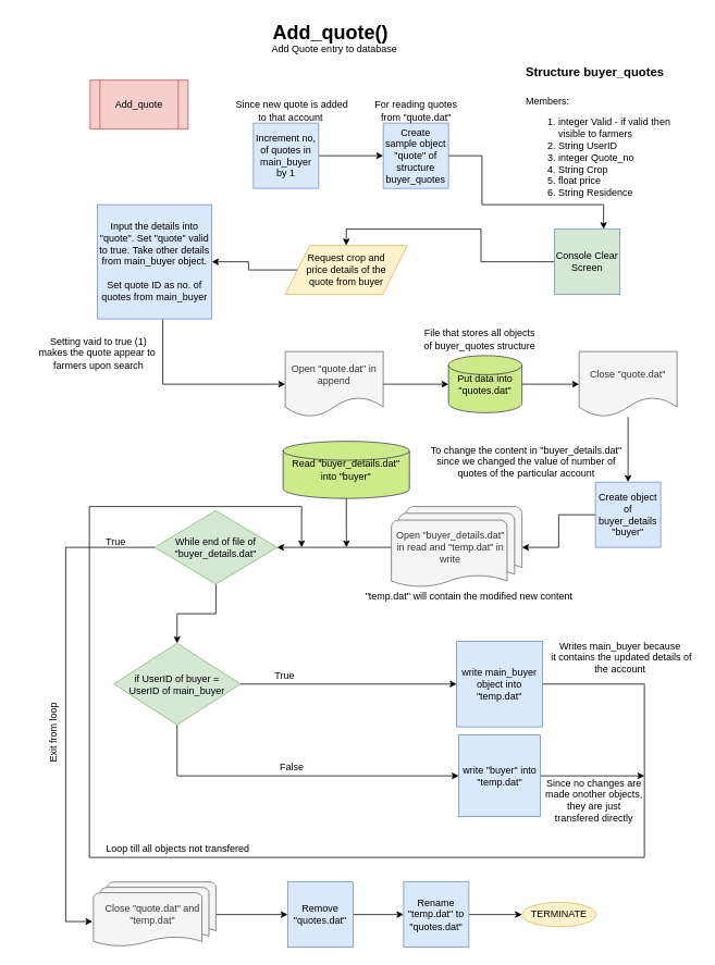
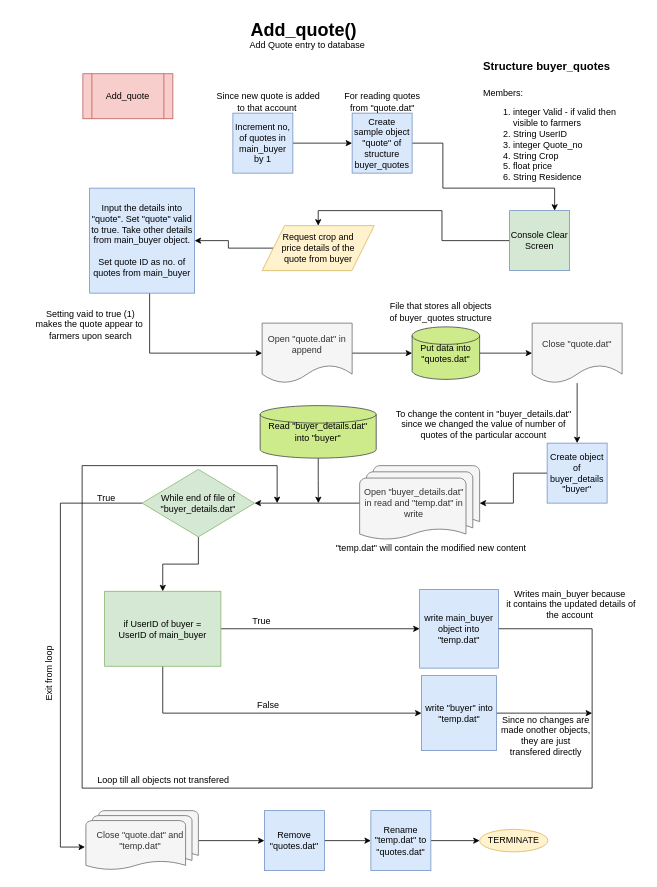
- <mxCell id="29" value="if UserID of buyer = UserID of main_buyer" style="rhombus;whiteSpace=wrap;html=1;strokeWidth=1;spacingLeft=15;spacingRight=15;fillColor=#d5e8d4;strokeColor=#82b366;" parent="1" vertex="1"><mxGeometry x="139" y="787.5" width="155" height="100" as="geometry" /></mxCell>
+ <mxCell id="29" value="if UserID of buyer = UserID of main_buyer" style="whiteSpace=wrap;html=1;strokeWidth=1;spacingLeft=15;spacingRight=15;fillColor=#d5e8d4;strokeColor=#82b366;rounded=0;" parent="1" vertex="1"><mxGeometry x="139" y="787.5" width="155" height="100" as="geometry" /></mxCell>
